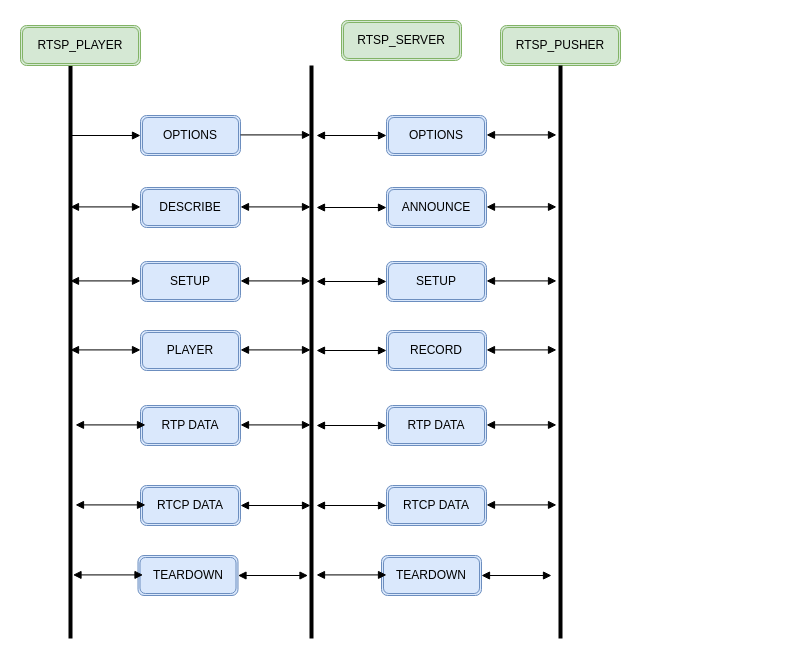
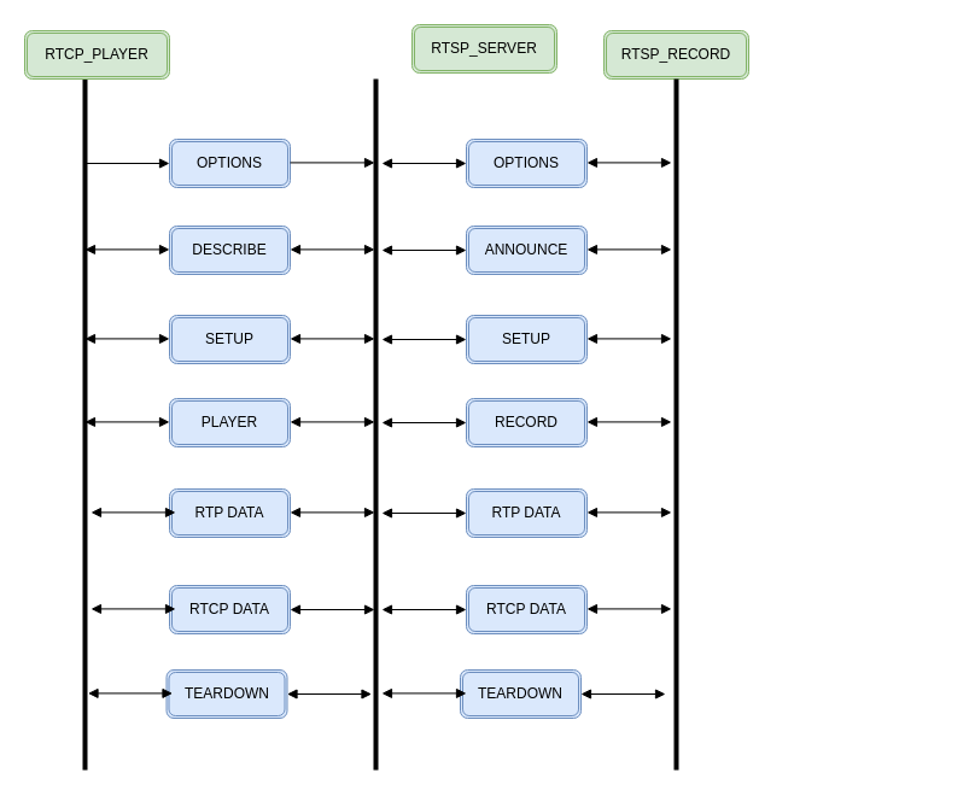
- <mxCell id="6" value="RTSP_PLAYER" style="shape=ext;double=1;rounded=1;whiteSpace=wrap;html=1;strokeColor=#82b366;fillColor=#d5e8d4;" vertex="1" parent="1"><mxGeometry x="20" y="25" width="120" height="40" as="geometry" /></mxCell>
+ <mxCell id="6" value="RTCP_PLAYER" style="shape=ext;double=1;rounded=1;whiteSpace=wrap;html=1;strokeColor=#82b366;fillColor=#d5e8d4;" vertex="1" parent="1"><mxGeometry x="20" y="25" width="120" height="40" as="geometry" /></mxCell>
- <mxCell id="2" value="RTSP_PUSHER" style="shape=ext;double=1;rounded=1;whiteSpace=wrap;html=1;strokeColor=#82b366;fillColor=#d5e8d4;" vertex="1" parent="1"><mxGeometry x="500" y="25" width="120" height="40" as="geometry" /></mxCell>
+ <mxCell id="2" value="RTSP_RECORD" style="shape=ext;double=1;rounded=1;whiteSpace=wrap;html=1;strokeColor=#82b366;fillColor=#d5e8d4;" vertex="1" parent="1"><mxGeometry x="500" y="25" width="120" height="40" as="geometry" /></mxCell>
